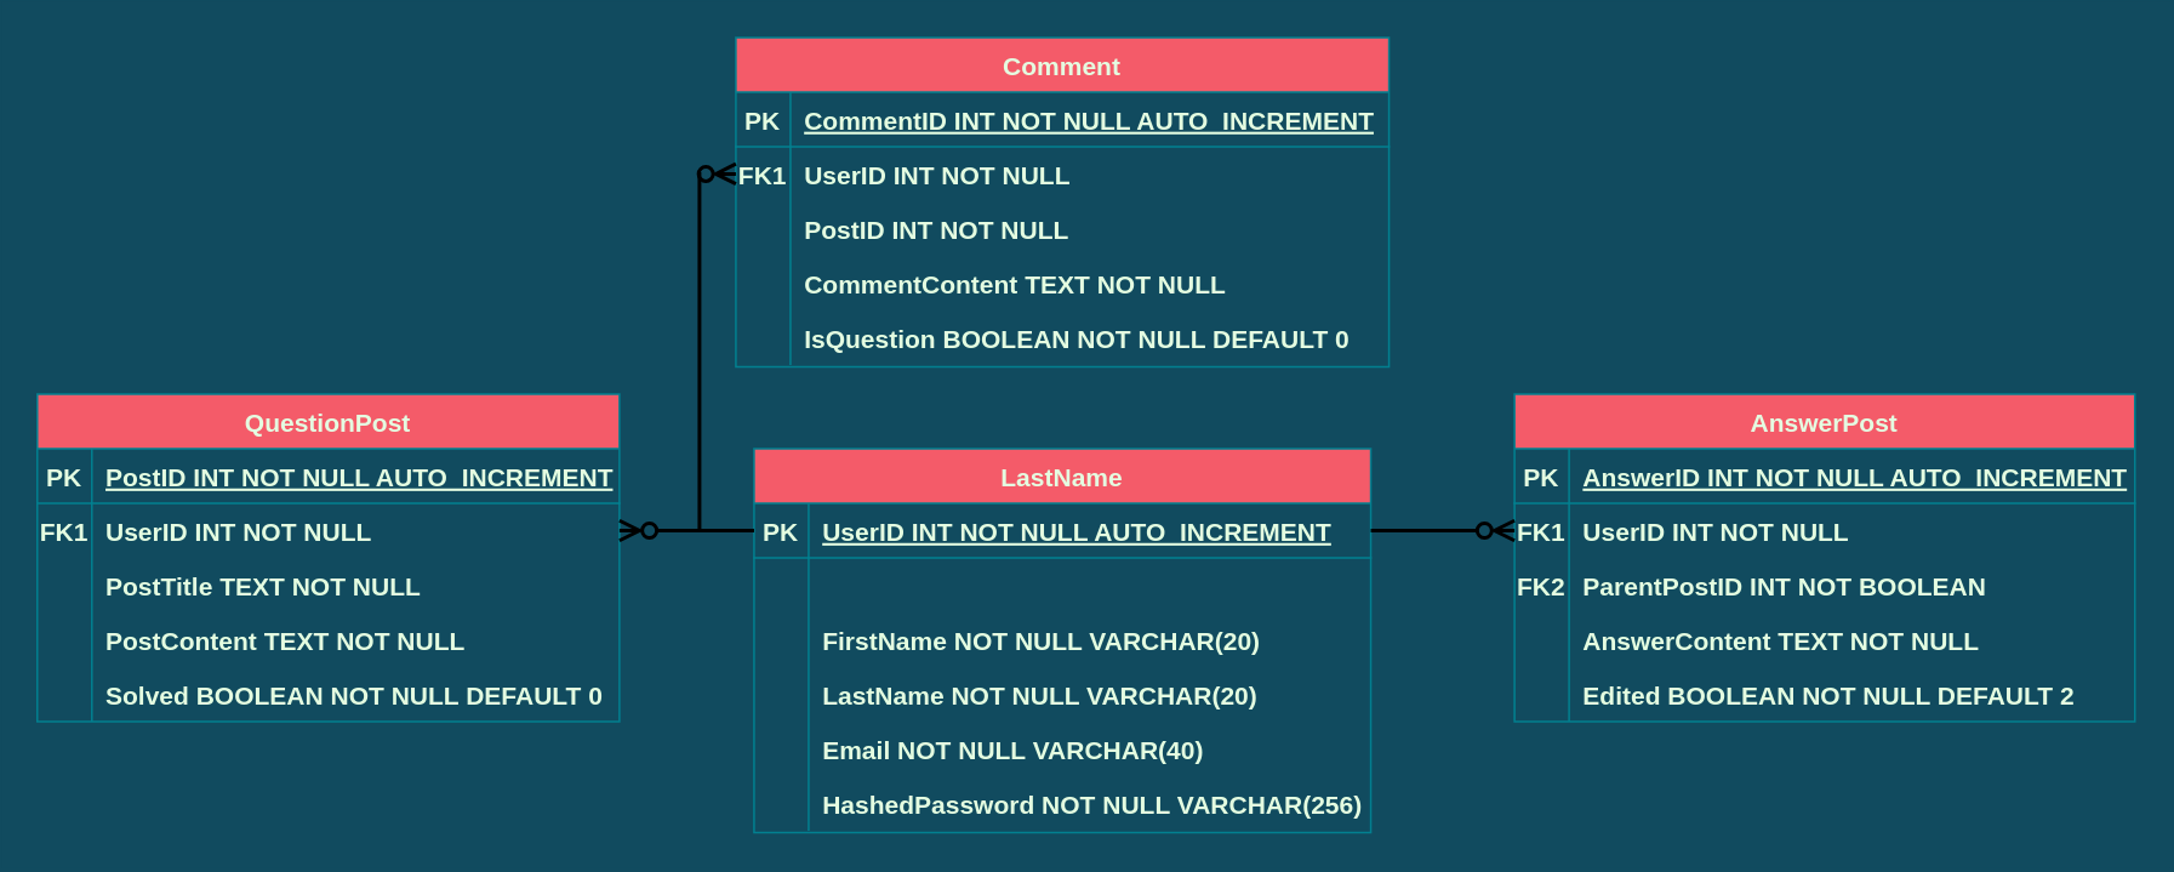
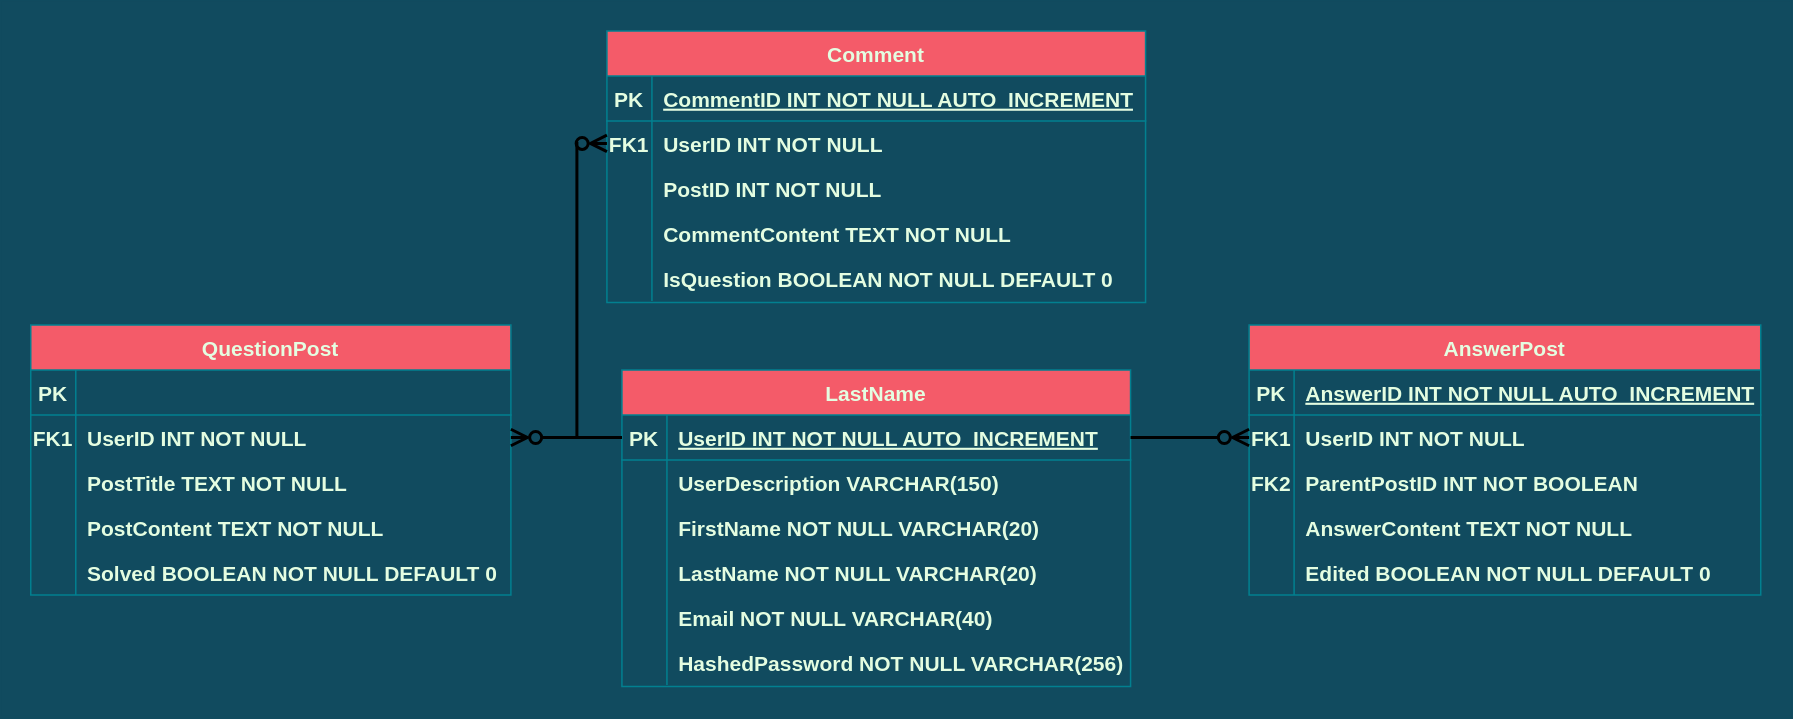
- <mxCell id="5" value="PostID INT NOT NULL AUTO_INCREMENT" style="shape=partialRectangle;overflow=hidden;connectable=0;fillColor=none;top=0;left=0;bottom=0;right=0;align=left;spacingLeft=6;fontStyle=5;strokeColor=#028090;fontColor=#E4FDE1;fontSize=14;" parent="3" vertex="1"><mxGeometry x="30" width="290" height="30" as="geometry"><mxRectangle width="290" height="30" as="alternateBounds" /></mxGeometry></mxCell>
+ <mxCell id="24" value="UserDescription VARCHAR(150)" style="shape=partialRectangle;overflow=hidden;connectable=0;fillColor=none;top=0;left=0;bottom=0;right=0;align=left;spacingLeft=6;strokeColor=#028090;fontColor=#E4FDE1;fontSize=14;fontStyle=1" parent="22" vertex="1"><mxGeometry x="30" width="309" height="30" as="geometry"><mxRectangle width="309" height="30" as="alternateBounds" /></mxGeometry></mxCell>
- <mxCell id="52" value="Edited BOOLEAN NOT NULL DEFAULT 2" style="shape=partialRectangle;overflow=hidden;connectable=0;fillColor=none;top=0;left=0;bottom=0;right=0;align=left;spacingLeft=6;strokeColor=#028090;fontColor=#E4FDE1;fontSize=14;fontStyle=1" vertex="1" parent="50"><mxGeometry x="30" width="311" height="30" as="geometry"><mxRectangle width="311" height="30" as="alternateBounds" /></mxGeometry></mxCell>
+ <mxCell id="52" value="Edited BOOLEAN NOT NULL DEFAULT 0" style="shape=partialRectangle;overflow=hidden;connectable=0;fillColor=none;top=0;left=0;bottom=0;right=0;align=left;spacingLeft=6;strokeColor=#028090;fontColor=#E4FDE1;fontSize=14;fontStyle=1" vertex="1" parent="50"><mxGeometry x="30" width="311" height="30" as="geometry"><mxRectangle width="311" height="30" as="alternateBounds" /></mxGeometry></mxCell>
